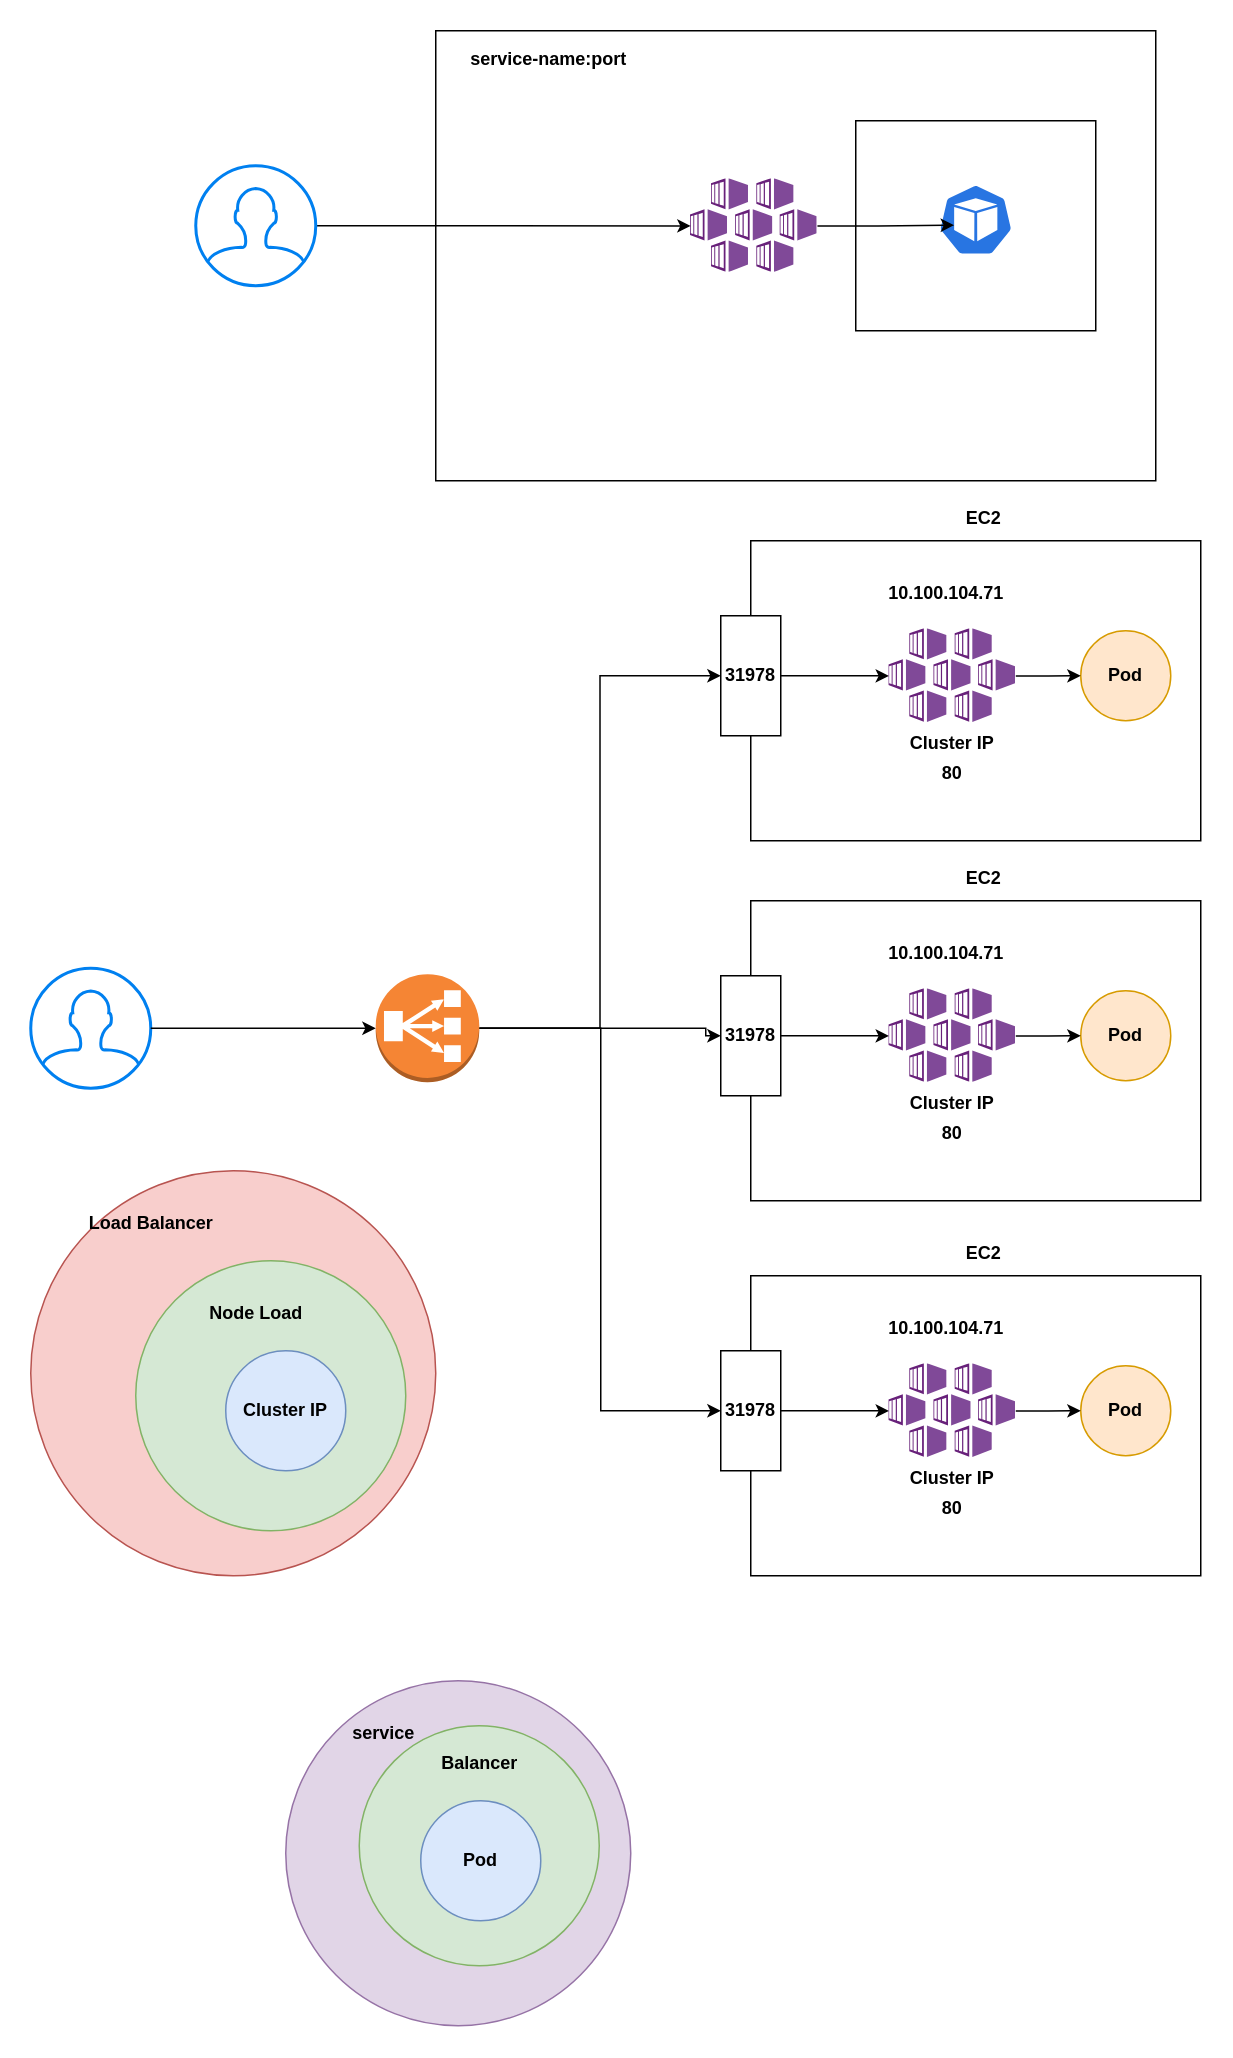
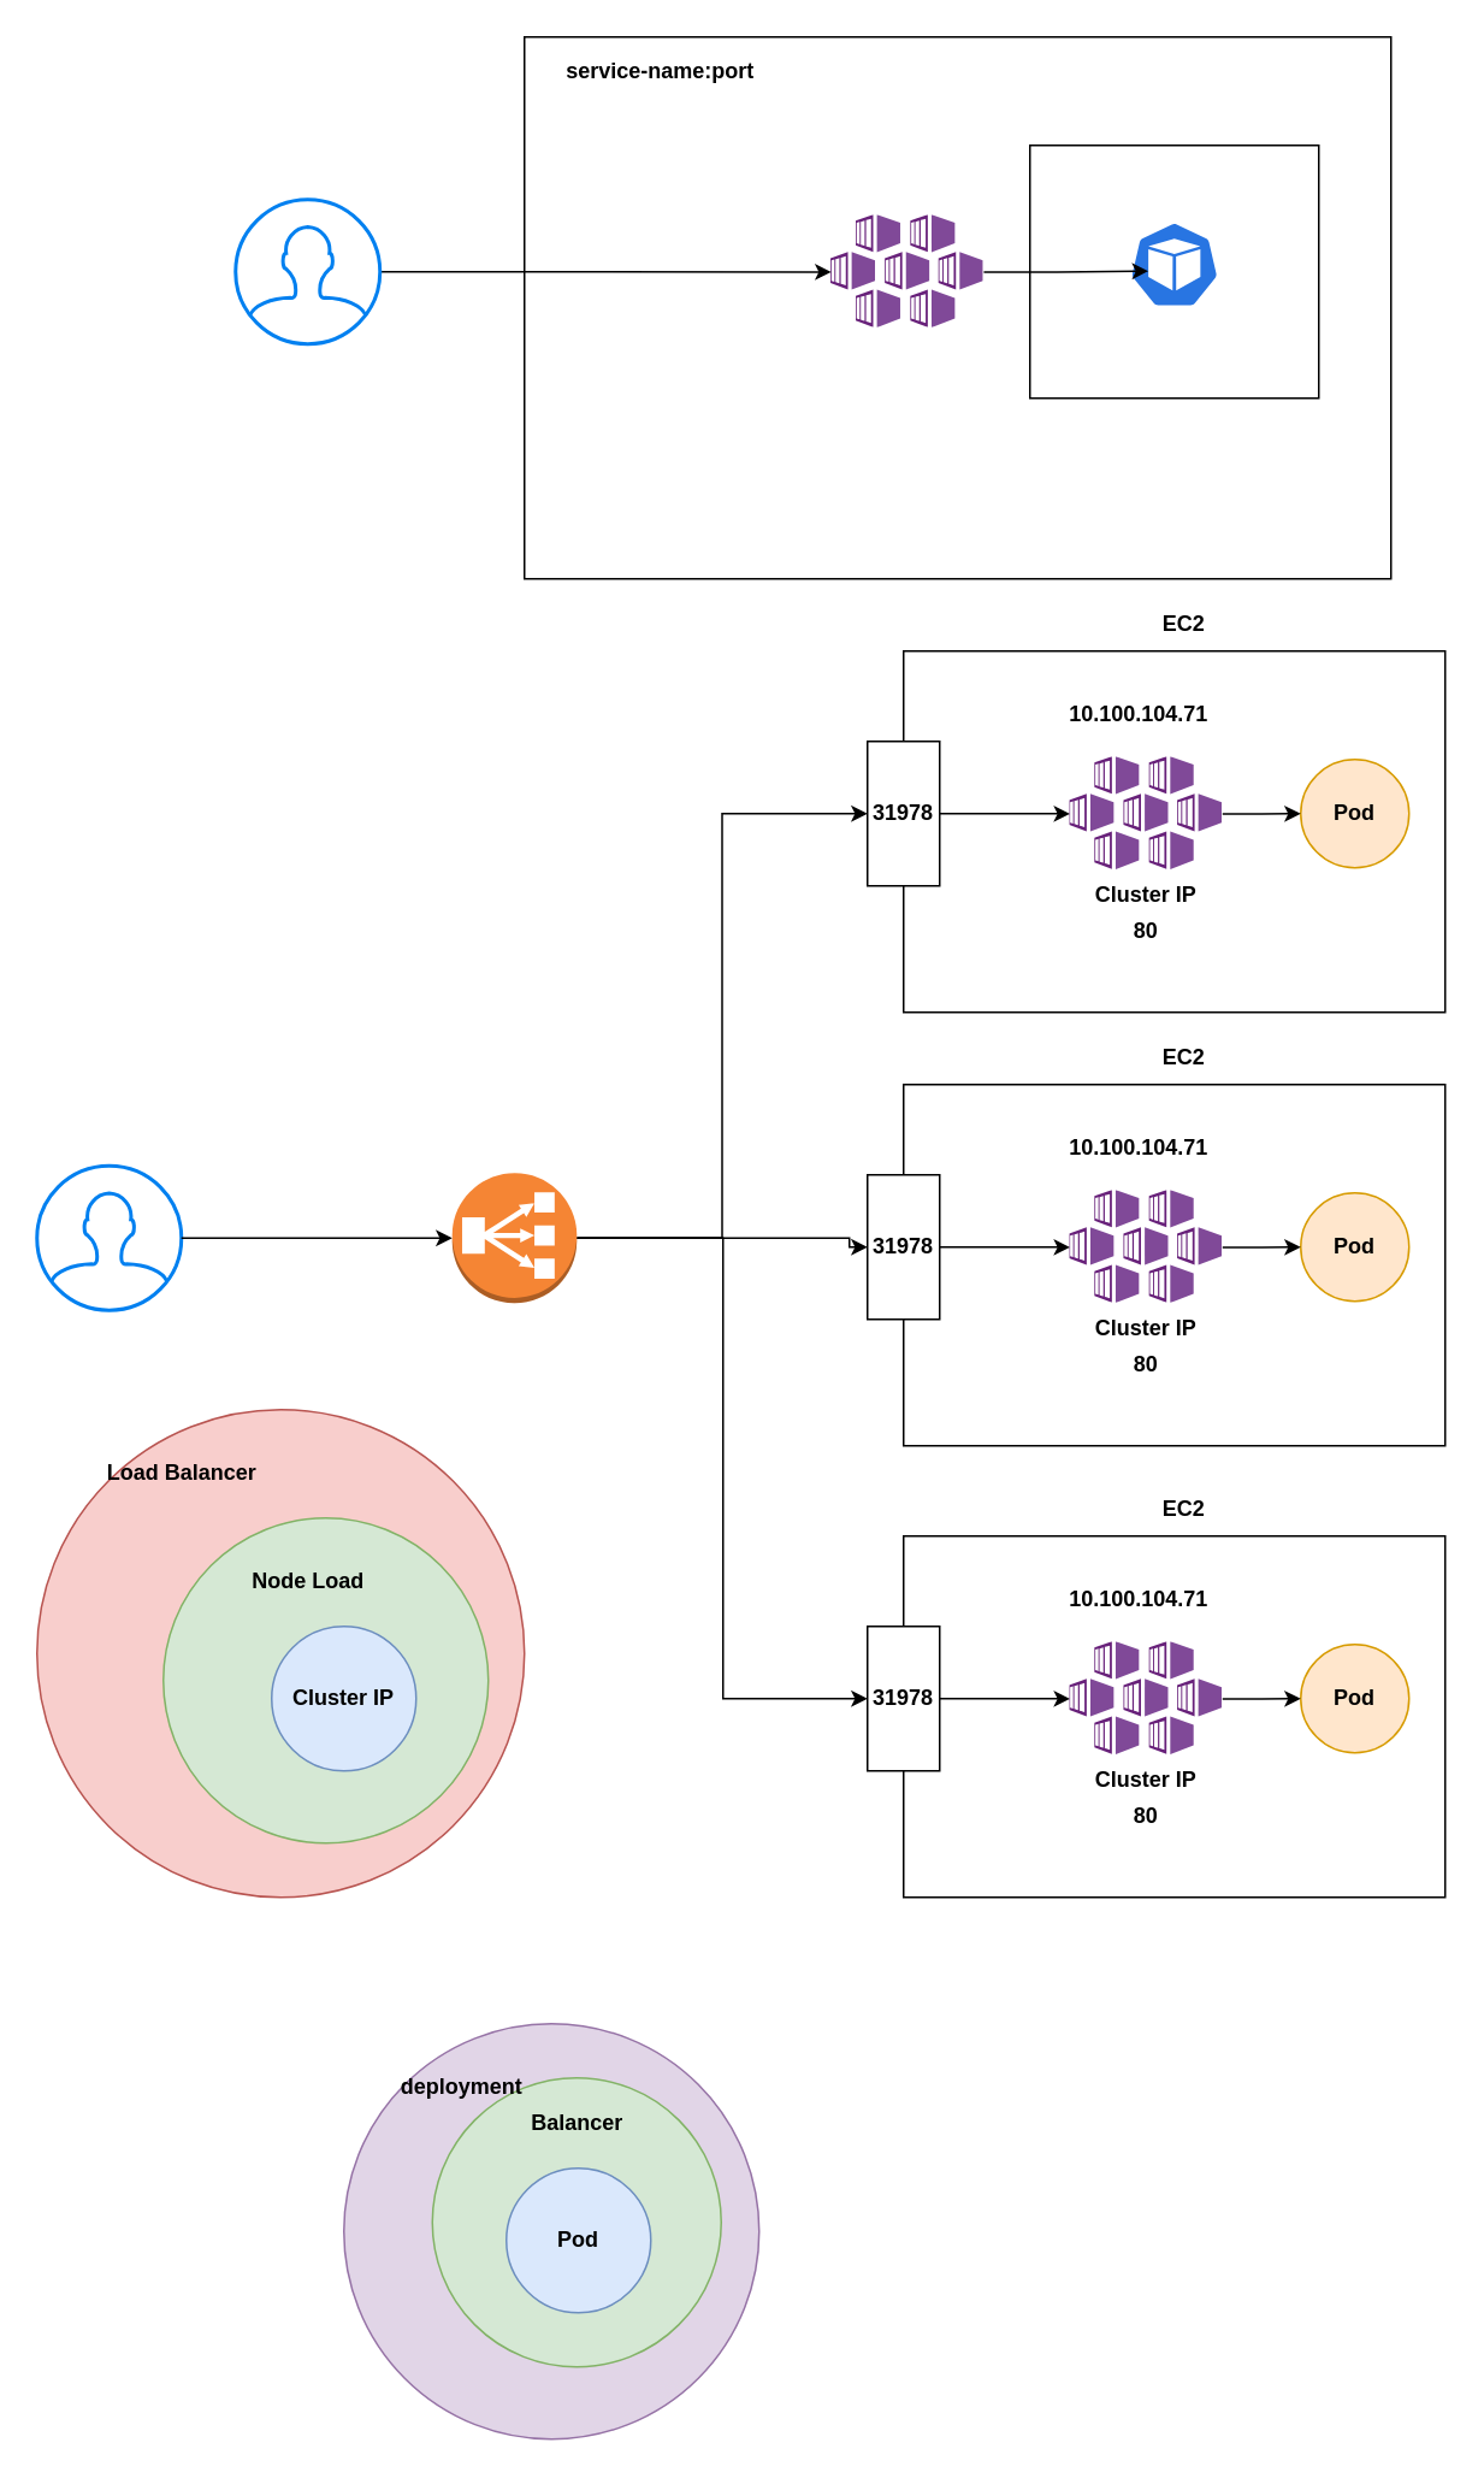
- <mxCell id="64" value="&lt;b&gt;service&lt;/b&gt;" style="text;html=1;align=center;verticalAlign=middle;resizable=0;points=[];autosize=1;strokeColor=none;fillColor=none;" vertex="1" parent="59"><mxGeometry x="20" y="20" width="90" height="30" as="geometry" /></mxCell>
+ <mxCell id="64" value="&lt;b&gt;deployment&lt;/b&gt;" style="text;html=1;align=center;verticalAlign=middle;resizable=0;points=[];autosize=1;strokeColor=none;fillColor=none;" vertex="1" parent="59"><mxGeometry x="20" y="20" width="90" height="30" as="geometry" /></mxCell>
